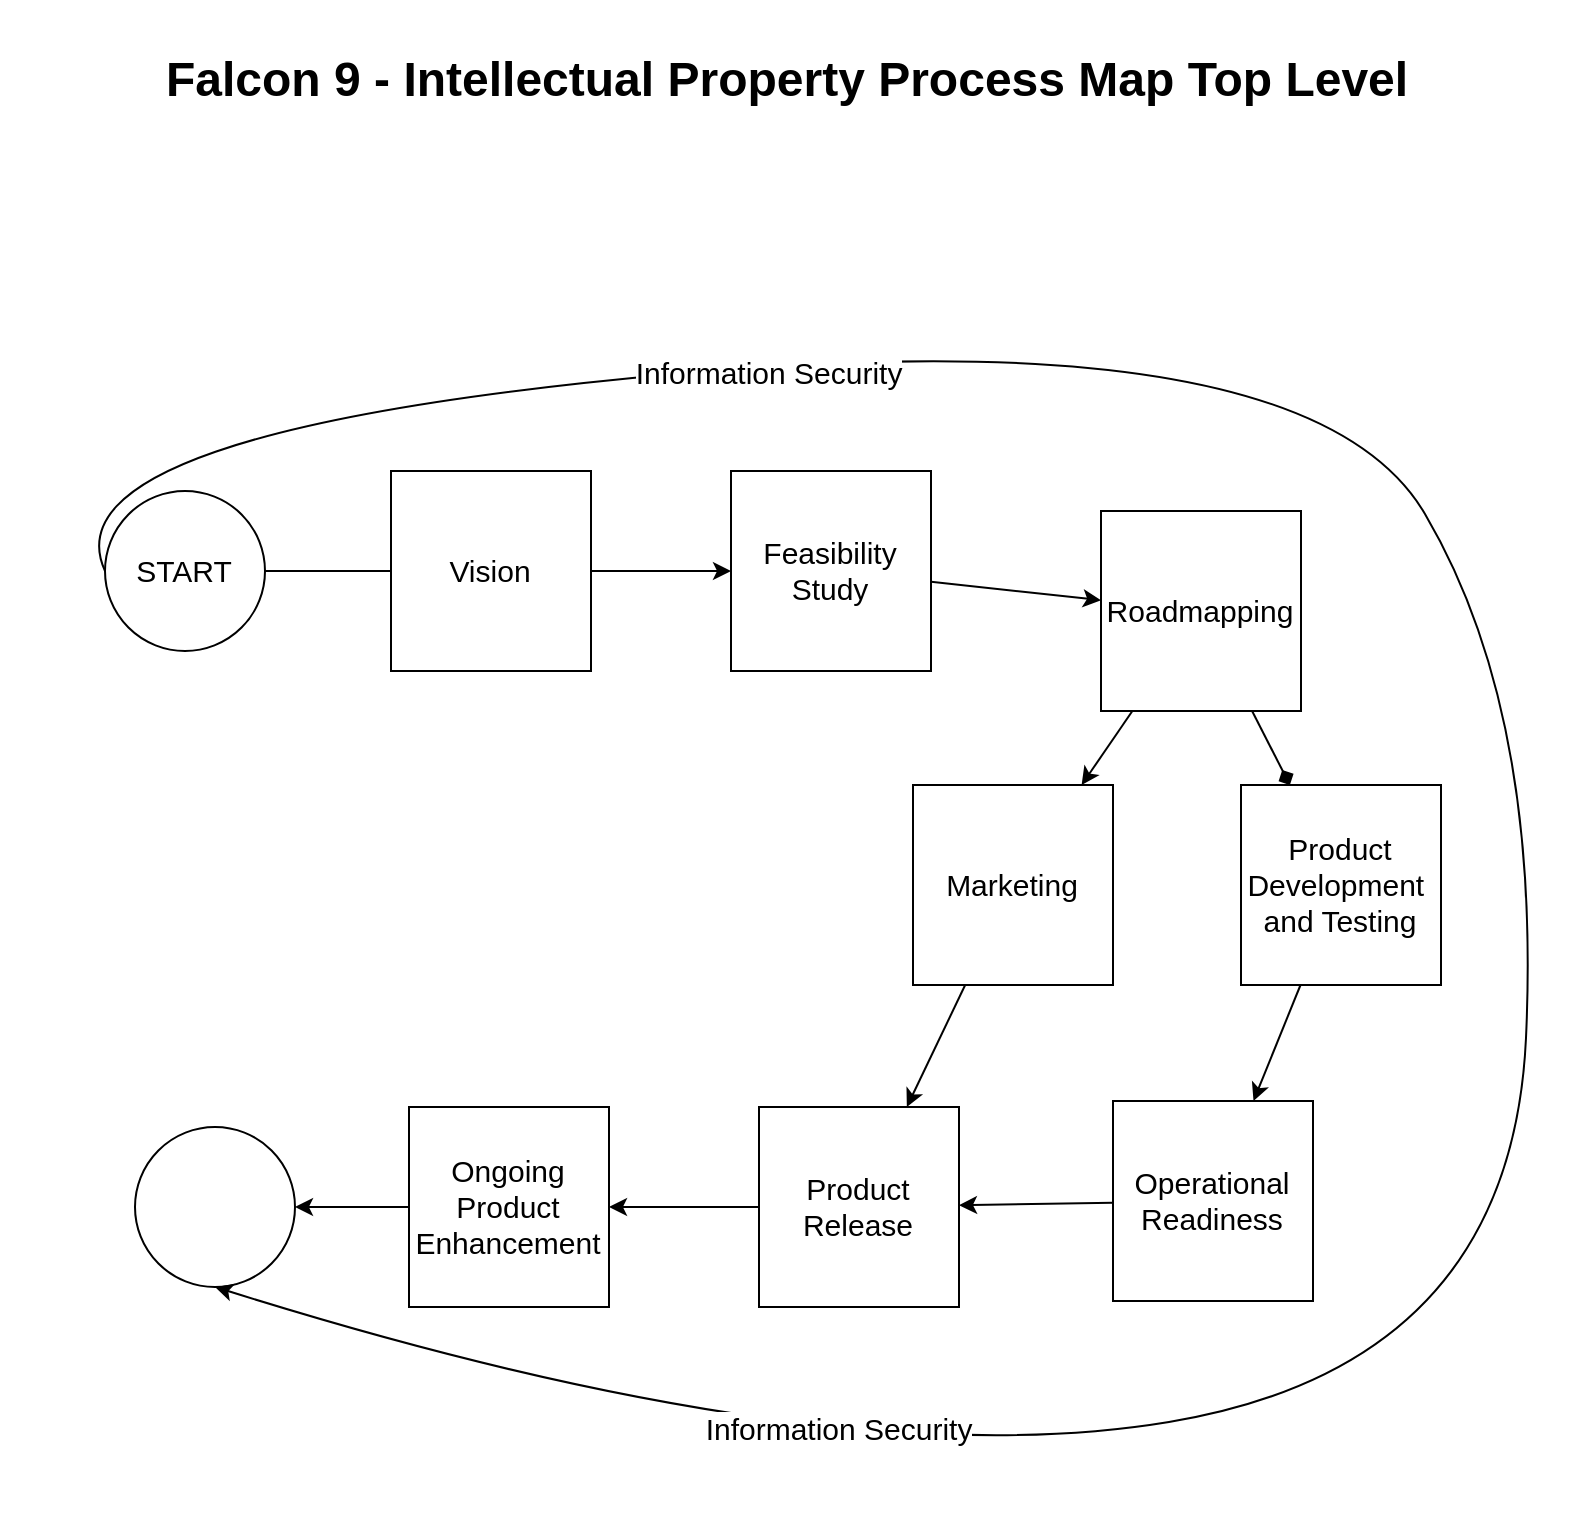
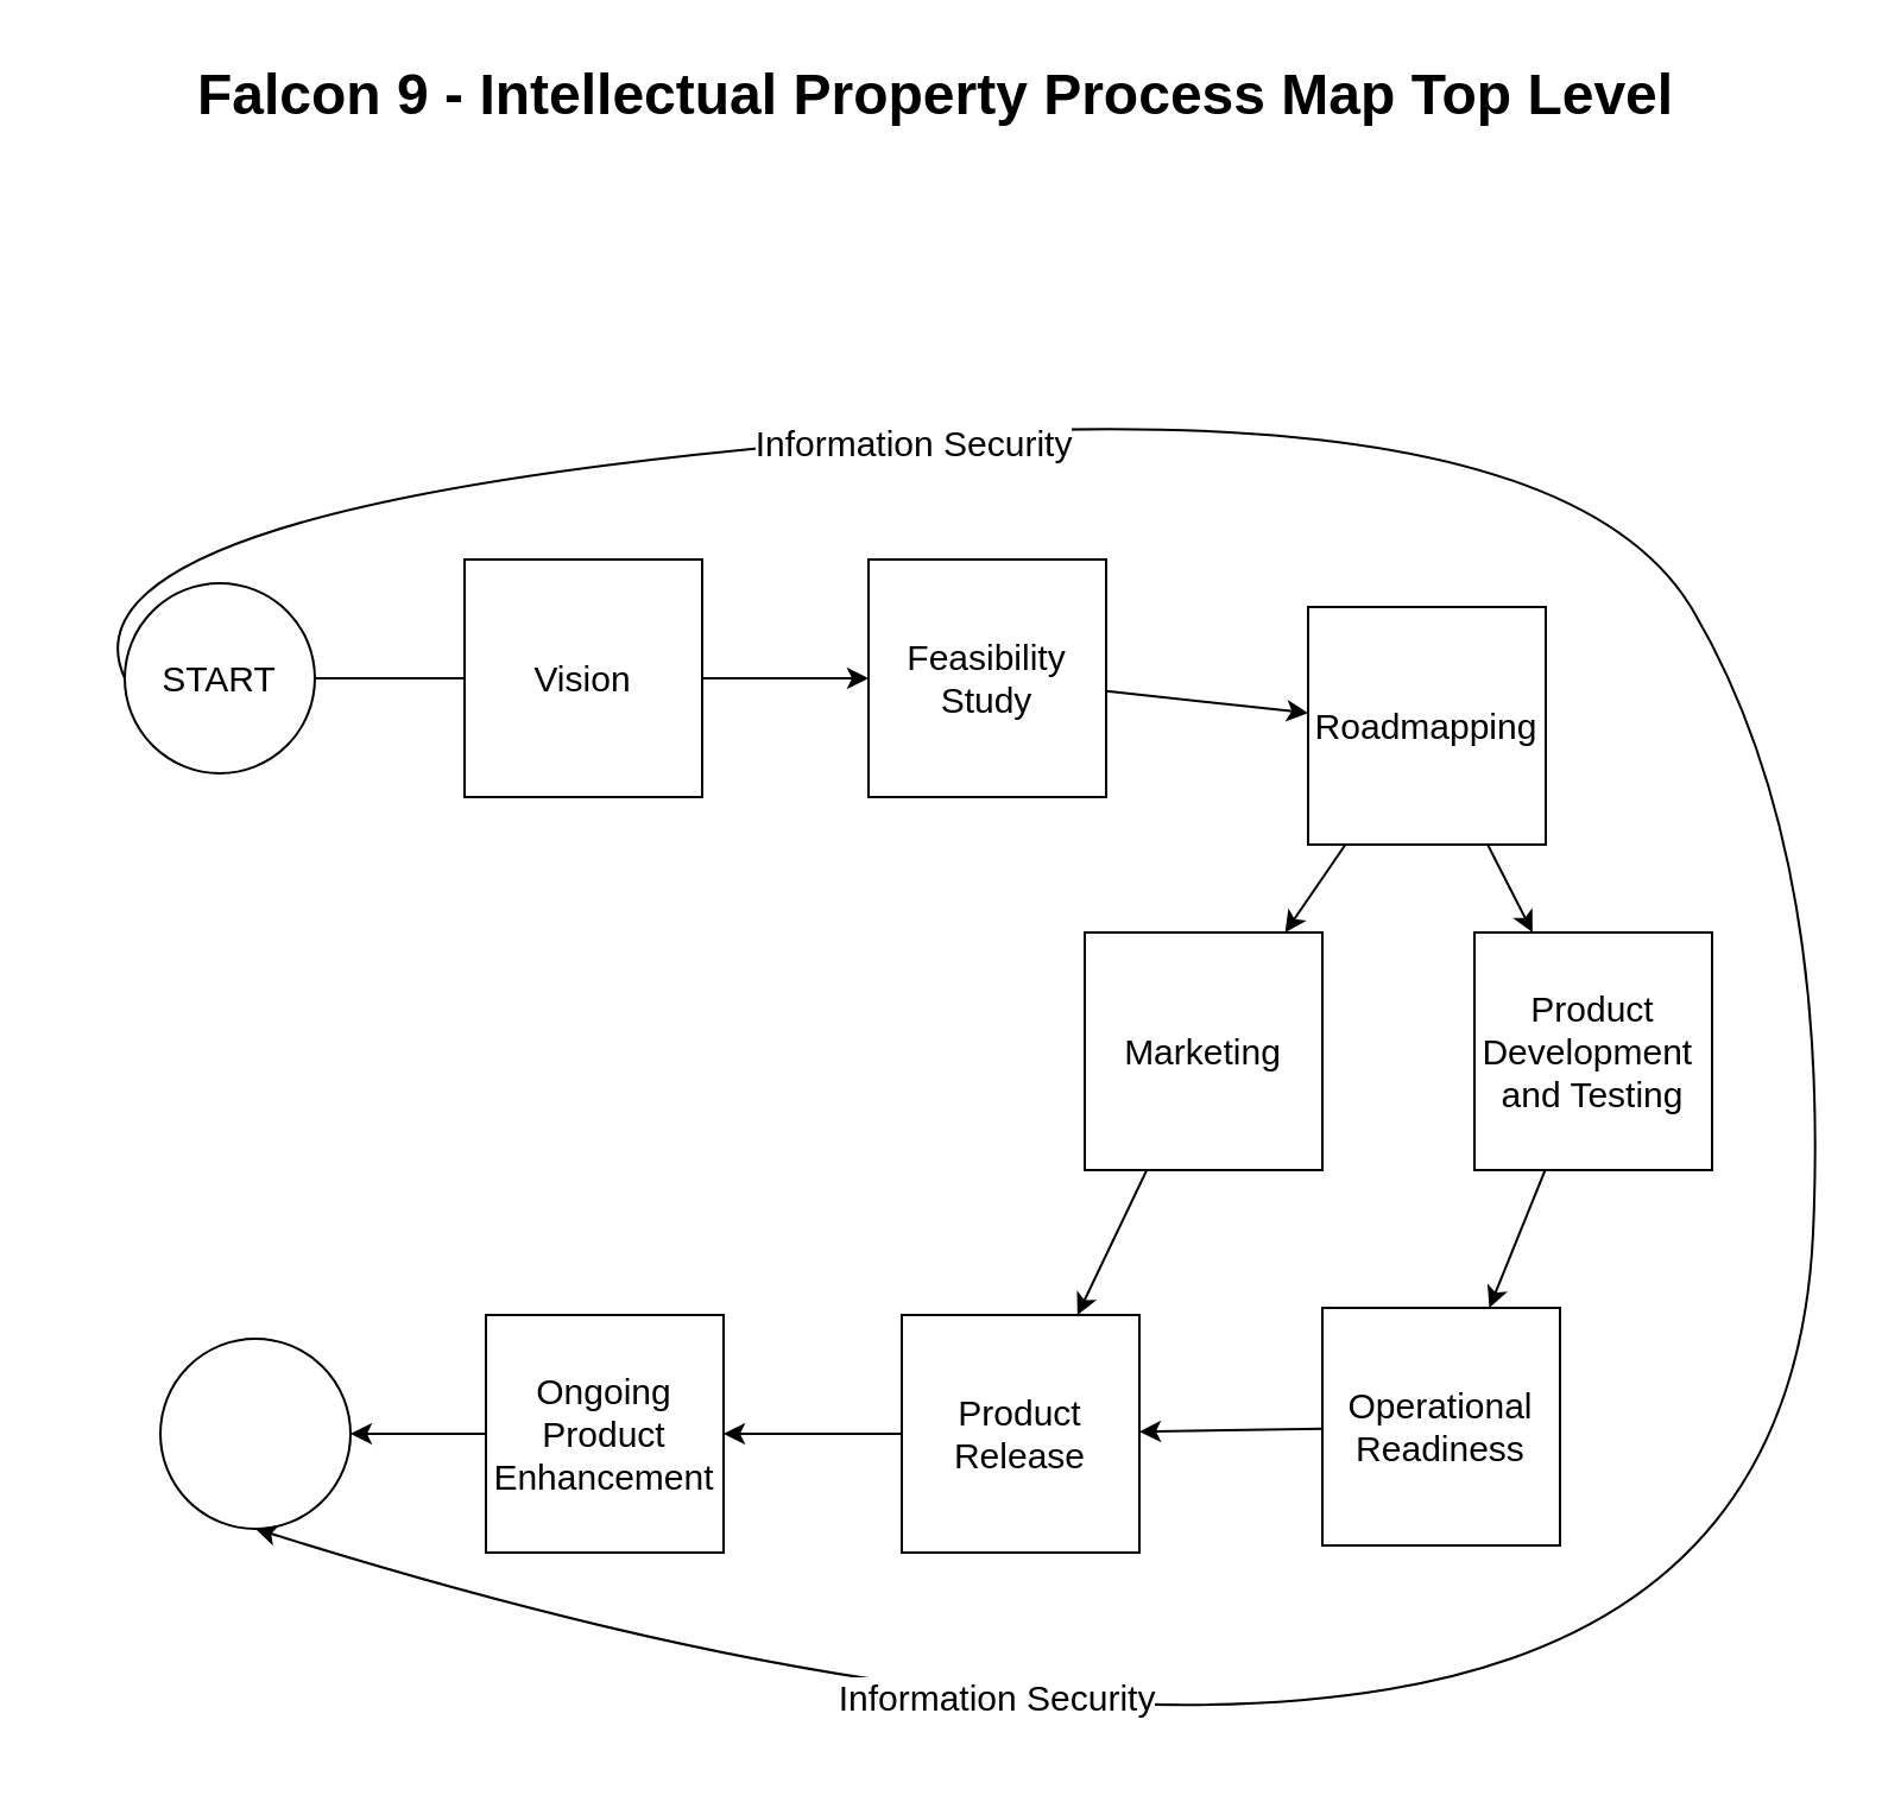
- <mxCell id="6" value="" style="edgeStyle=none;html=1;fontColor=#000000;strokeColor=#000000;fontSize=15;endArrow=diamond;" parent="1" source="8" target="13" edge="1"><mxGeometry relative="1" as="geometry" /></mxCell>
+ <mxCell id="6" value="" style="edgeStyle=none;html=1;fontColor=#000000;strokeColor=#000000;fontSize=15;" parent="1" source="8" target="13" edge="1"><mxGeometry relative="1" as="geometry" /></mxCell>
